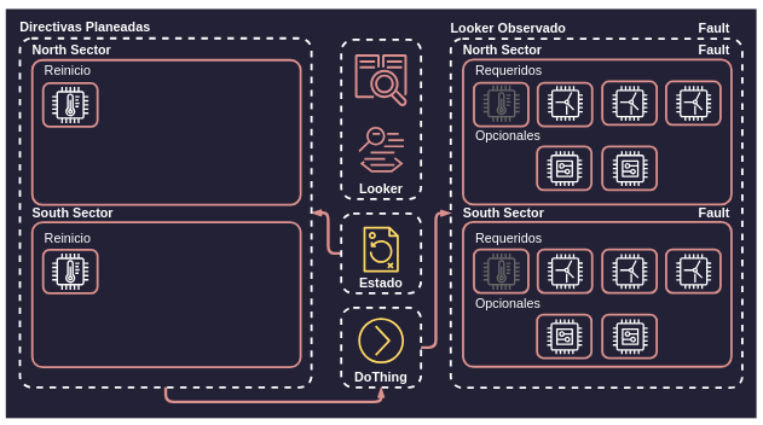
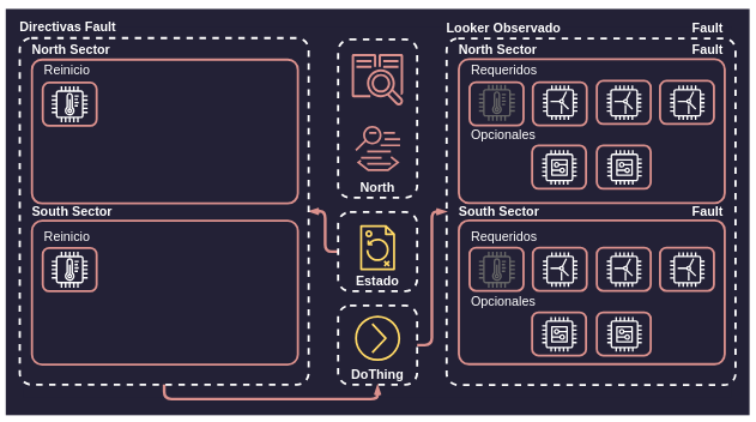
- <mxCell id="39" value="&lt;div style=&quot;text-align: center; font-size: 18px;&quot;&gt;&lt;b&gt;Directivas Planeadas&lt;/b&gt;&lt;/div&gt;" style="text;whiteSpace=wrap;html=1;fontSize=18;fontFamily=Helvetica;fontColor=#FFFFFF;container=0;" parent="1" vertex="1"><mxGeometry x="25" y="20" width="334" height="40" as="geometry" /></mxCell>
+ <mxCell id="39" value="&lt;div style=&quot;text-align: center; font-size: 18px;&quot;&gt;&lt;b&gt;Directivas Fault&lt;/b&gt;&lt;/div&gt;" style="text;whiteSpace=wrap;html=1;fontSize=18;fontFamily=Helvetica;fontColor=#FFFFFF;container=0;" parent="1" vertex="1"><mxGeometry x="25" y="20" width="334" height="40" as="geometry" /></mxCell>
- <mxCell id="3" value="Looker" style="rounded=1;whiteSpace=wrap;html=1;dashed=1;labelBackgroundColor=none;strokeColor=#FFFFFF;strokeWidth=3;align=center;verticalAlign=bottom;fontFamily=Helvetica;fontSize=18;fontColor=#FFFFFF;fillColor=none;fontStyle=1" parent="1" vertex="1"><mxGeometry x="470" y="54" width="110" height="220" as="geometry" /></mxCell>
+ <mxCell id="3" value="North" style="rounded=1;whiteSpace=wrap;html=1;dashed=1;labelBackgroundColor=none;strokeColor=#FFFFFF;strokeWidth=3;align=center;verticalAlign=bottom;fontFamily=Helvetica;fontSize=18;fontColor=#FFFFFF;fillColor=none;fontStyle=1" parent="1" vertex="1"><mxGeometry x="470" y="54" width="110" height="220" as="geometry" /></mxCell>
